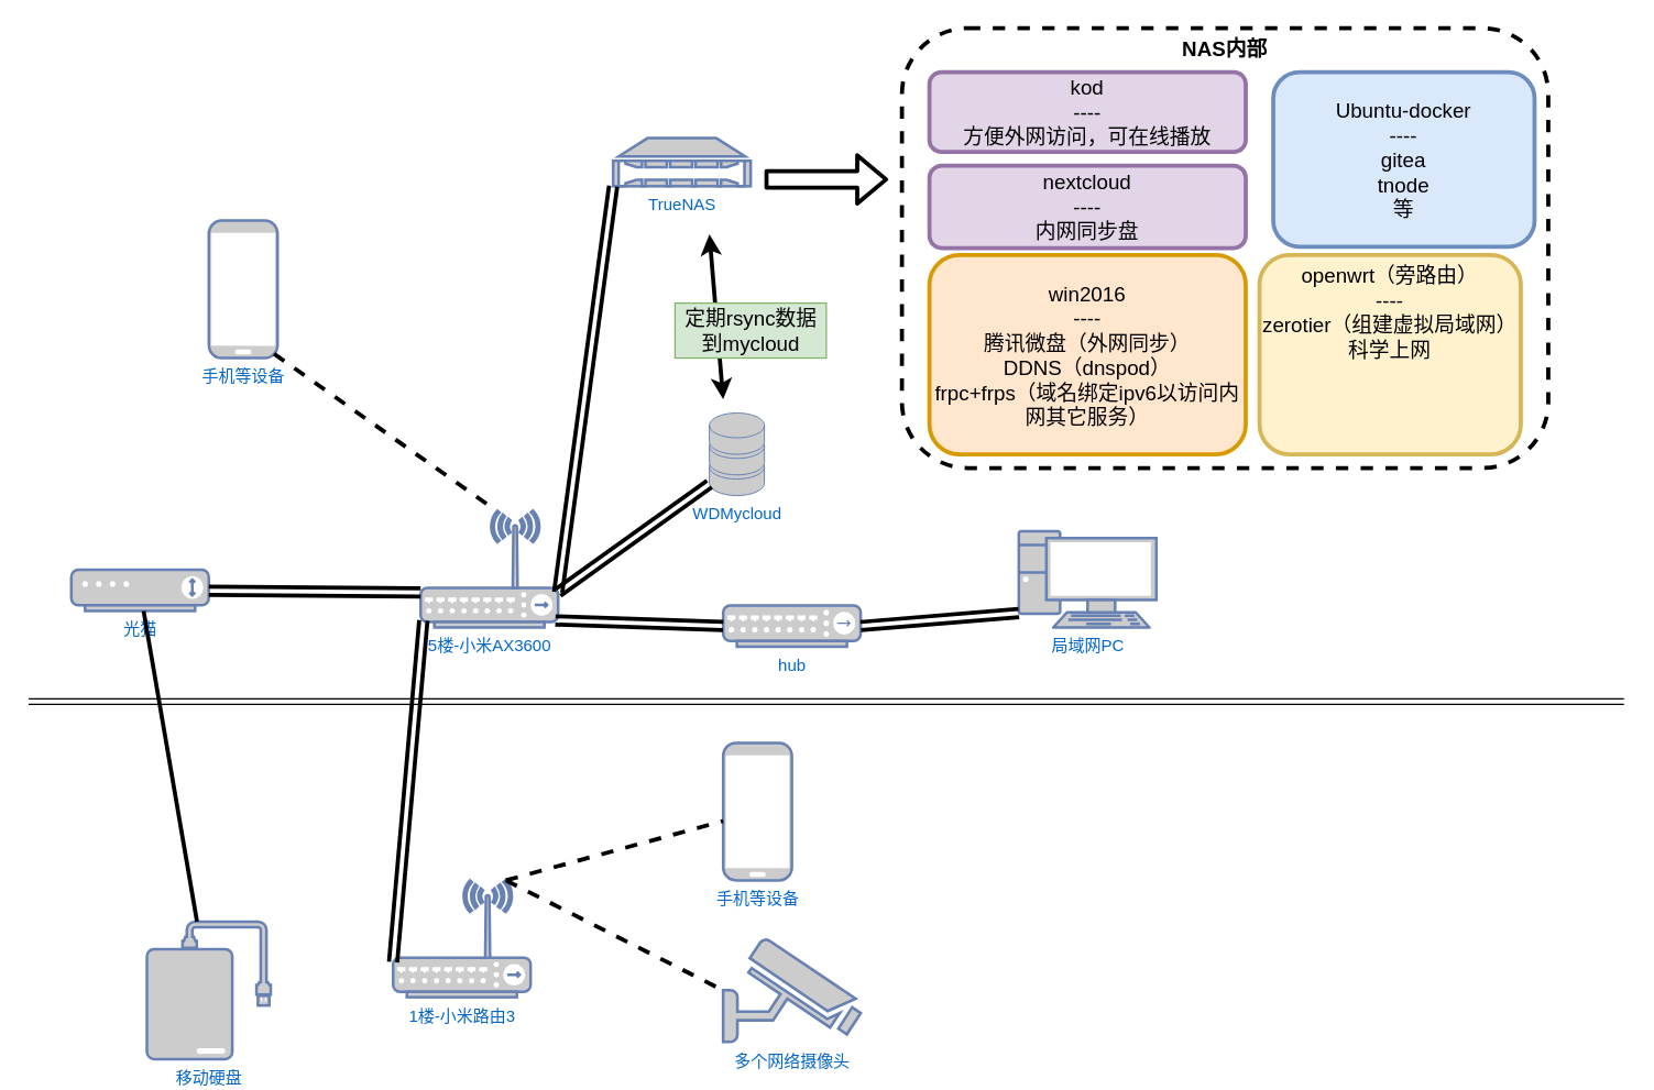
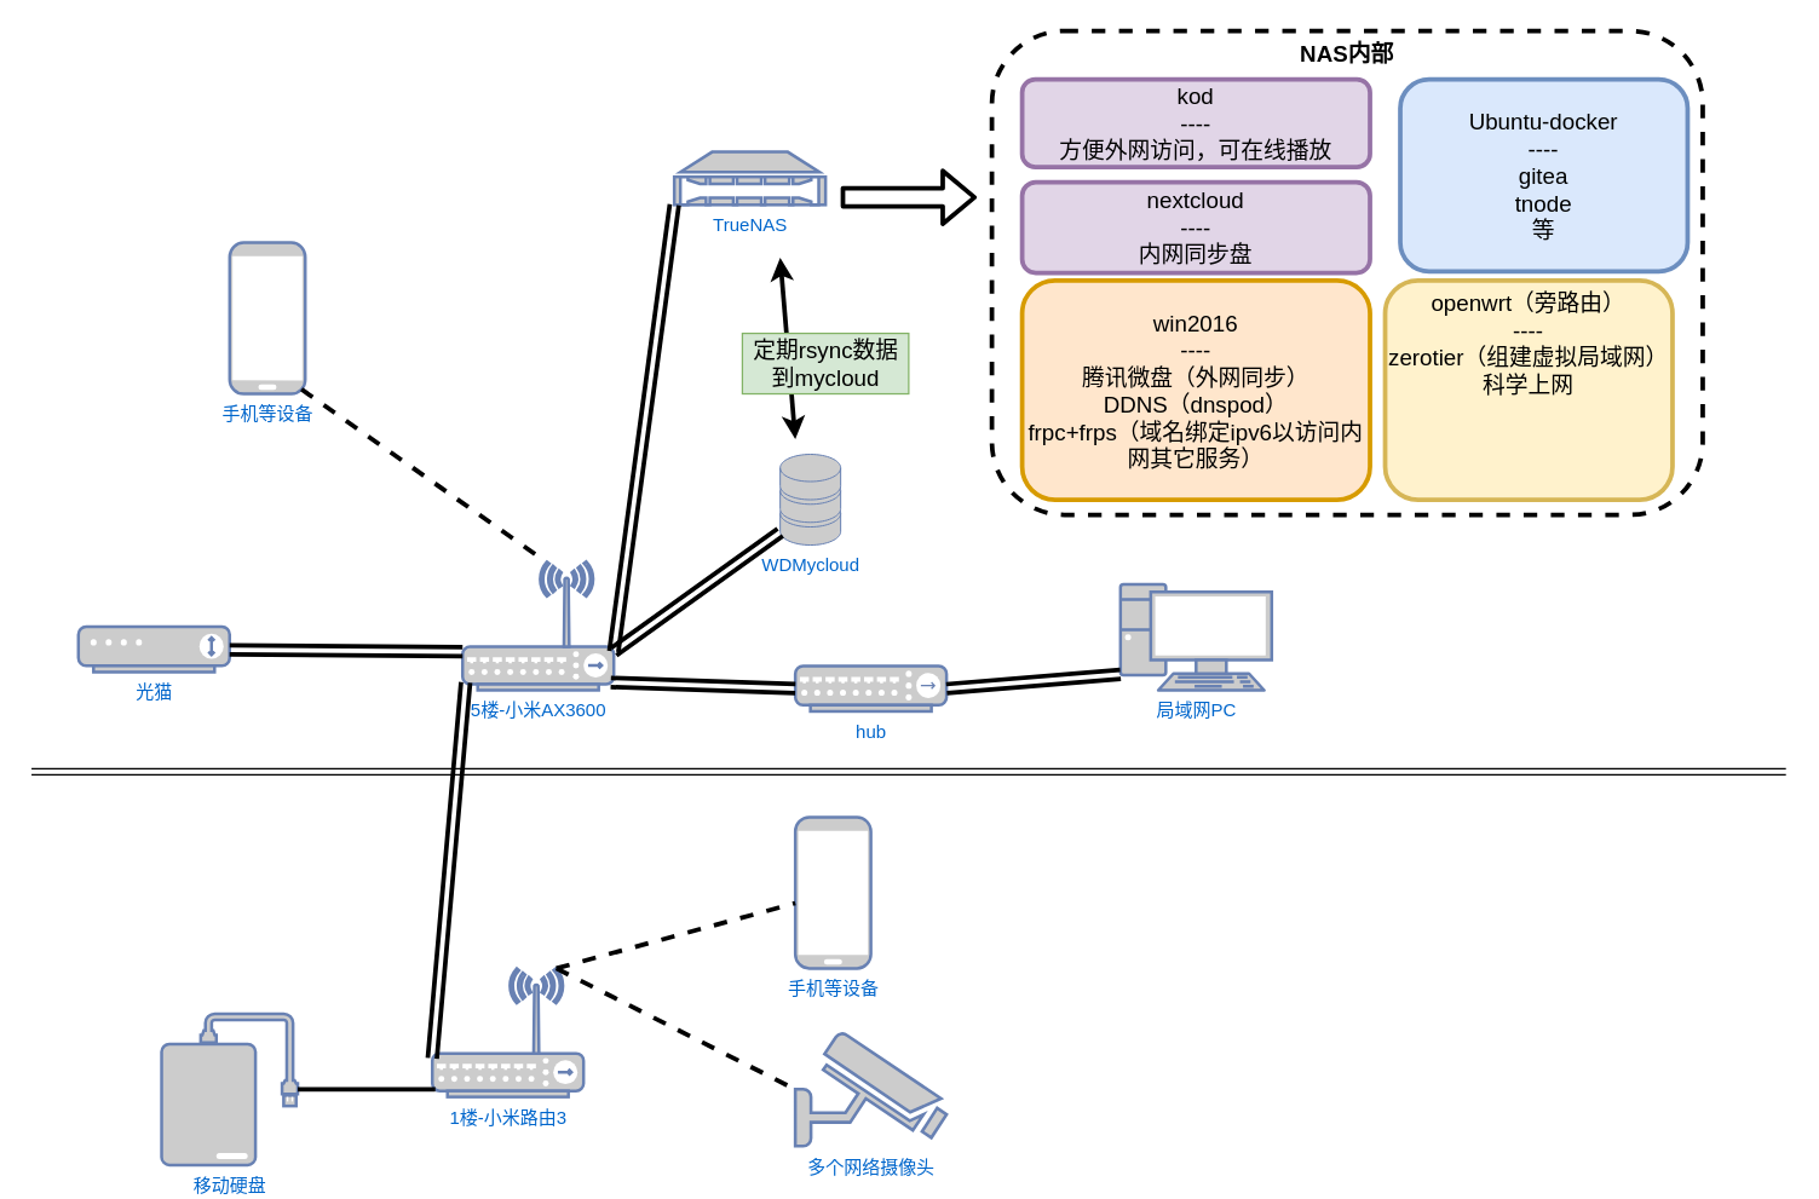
- <mxCell id="18" value="" style="endArrow=none;html=1;strokeWidth=3;" edge="1" parent="1" source="9" target="2"><mxGeometry width="50" height="50" relative="1" as="geometry"><mxPoint x="225" y="670" as="sourcePoint" /><mxPoint x="275" y="620" as="targetPoint" /></mxGeometry></mxCell>
+ <mxCell id="18" value="" style="endArrow=none;html=1;strokeWidth=3;entryX=0.02;entryY=0.94;entryDx=0;entryDy=0;entryPerimeter=0;" edge="1" parent="1" source="9" target="4"><mxGeometry width="50" height="50" relative="1" as="geometry"><mxPoint x="225" y="670" as="sourcePoint" /><mxPoint x="275" y="620" as="targetPoint" /></mxGeometry></mxCell>
